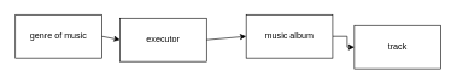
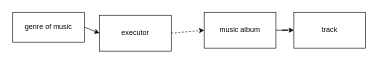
- <mxCell id="2" value="genre of music" style="rounded=0;whiteSpace=wrap;html=1;" vertex="1" parent="1"><mxGeometry x="20" y="20" width="120" height="60" as="geometry" /></mxCell>
+ <mxCell id="2" value="genre of music" style="rounded=0;whiteSpace=wrap;html=1;" vertex="1" parent="1"><mxGeometry x="20" y="20" width="120" height="50" as="geometry" /></mxCell>
- <mxCell id="8" value="" style="endArrow=classic;html=1;rounded=0;exitX=1;exitY=0.5;exitDx=0;exitDy=0;entryX=0;entryY=0.5;entryDx=0;entryDy=0;" edge="1" parent="1" source="3" target="5"><mxGeometry width="50" height="50" relative="1" as="geometry"><mxPoint x="260" y="300" as="sourcePoint" /><mxPoint x="310" y="250" as="targetPoint" /></mxGeometry></mxCell>
+ <mxCell id="8" value="" style="endArrow=classic;html=1;rounded=0;exitX=1;exitY=0.5;exitDx=0;exitDy=0;entryX=0;entryY=0.5;entryDx=0;entryDy=0;dashed=1;" edge="1" parent="1" source="3" target="5"><mxGeometry width="50" height="50" relative="1" as="geometry"><mxPoint x="260" y="300" as="sourcePoint" /><mxPoint x="310" y="250" as="targetPoint" /></mxGeometry></mxCell>
- <mxCell id="6" value="track" style="rounded=0;whiteSpace=wrap;html=1;" vertex="1" parent="1"><mxGeometry x="490" y="35" width="120" height="60" as="geometry" /></mxCell>
+ <mxCell id="6" value="track" style="rounded=0;whiteSpace=wrap;html=1;" vertex="1" parent="1"><mxGeometry x="490" y="20" width="120" height="60" as="geometry" /></mxCell>
